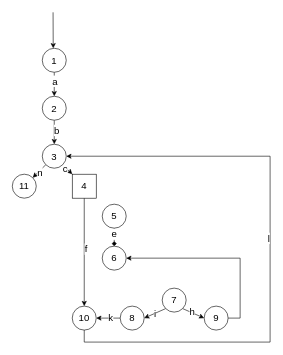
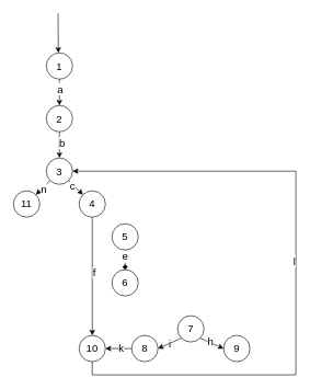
- <mxCell id="17" value="4" style="whiteSpace=wrap;html=1;aspect=fixed;fontSize=16;rounded=0;" parent="1" vertex="1"><mxGeometry x="120" y="290" width="40" height="40" as="geometry" /></mxCell>
+ <mxCell id="17" value="4" style="ellipse;whiteSpace=wrap;html=1;aspect=fixed;fontSize=16;" parent="1" vertex="1"><mxGeometry x="120" y="290" width="40" height="40" as="geometry" /></mxCell>
- <mxCell id="29" style="edgeStyle=orthogonalEdgeStyle;rounded=0;orthogonalLoop=1;jettySize=auto;html=1;exitX=1;exitY=0.5;exitDx=0;exitDy=0;entryX=1;entryY=0.5;entryDx=0;entryDy=0;fontSize=16;" edge="1" parent="1" source="30" target="18"><mxGeometry relative="1" as="geometry" /></mxCell>
